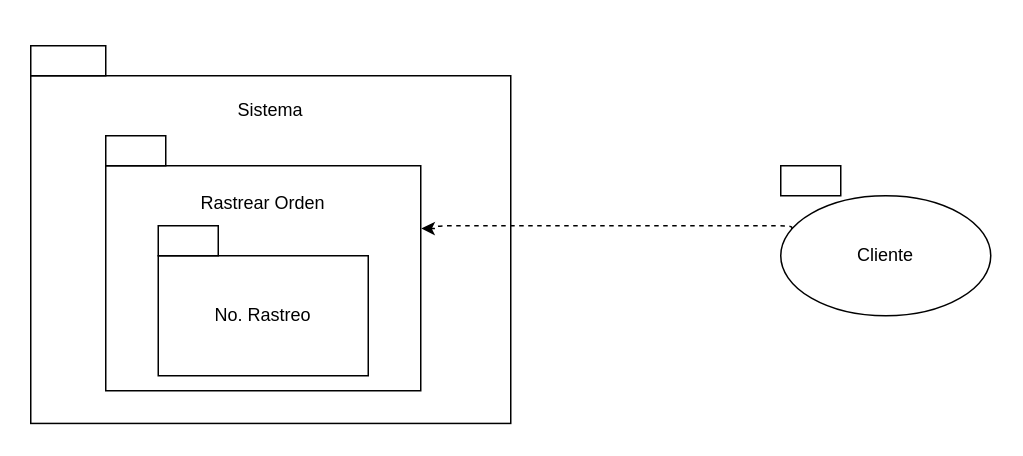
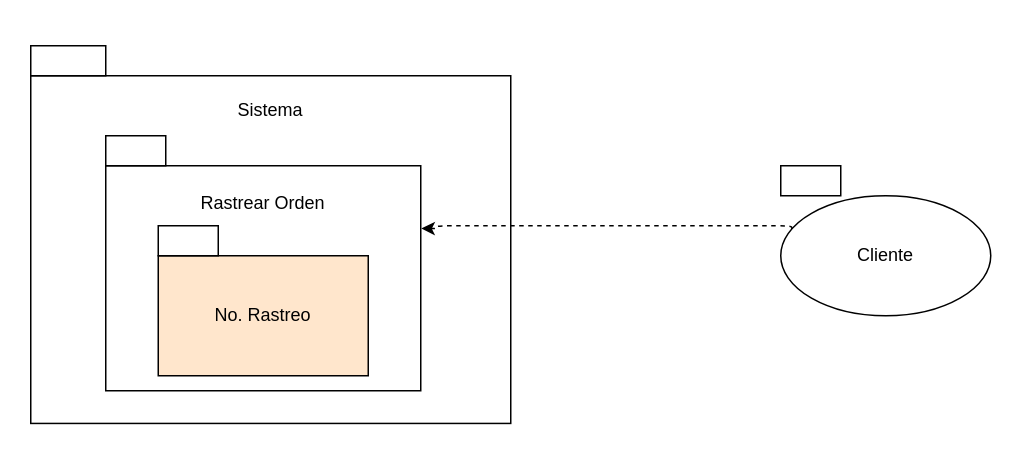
- <mxCell id="9" value="No. Rastreo" style="rounded=0;whiteSpace=wrap;html=1;" parent="8" vertex="1"><mxGeometry y="20" width="140" height="80" as="geometry" /></mxCell>
+ <mxCell id="9" value="No. Rastreo" style="rounded=0;whiteSpace=wrap;html=1;fillColor=#ffe6cc;" parent="8" vertex="1"><mxGeometry y="20" width="140" height="80" as="geometry" /></mxCell>
